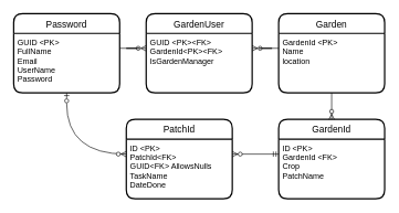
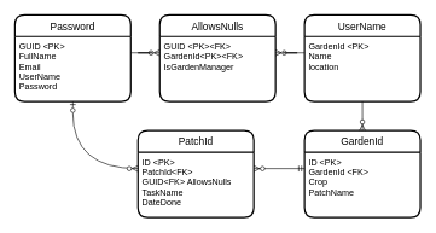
- <mxCell id="10" value="GardenUser" style="swimlane;childLayout=stackLayout;horizontal=1;startSize=30;horizontalStack=0;rounded=1;fontSize=14;fontStyle=0;strokeWidth=2;resizeParent=0;resizeLast=1;shadow=0;dashed=0;align=center;" vertex="1" parent="1"><mxGeometry x="220" y="20" width="160" height="120" as="geometry" /></mxCell>
+ <mxCell id="10" value="AllowsNulls" style="swimlane;childLayout=stackLayout;horizontal=1;startSize=30;horizontalStack=0;rounded=1;fontSize=14;fontStyle=0;strokeWidth=2;resizeParent=0;resizeLast=1;shadow=0;dashed=0;align=center;" vertex="1" parent="1"><mxGeometry x="220" y="20" width="160" height="120" as="geometry" /></mxCell>
- <mxCell id="8" value="Garden" style="swimlane;childLayout=stackLayout;horizontal=1;startSize=30;horizontalStack=0;rounded=1;fontSize=14;fontStyle=0;strokeWidth=2;resizeParent=0;resizeLast=1;shadow=0;dashed=0;align=center;" vertex="1" parent="1"><mxGeometry x="420" y="20" width="160" height="120" as="geometry" /></mxCell>
+ <mxCell id="8" value="UserName" style="swimlane;childLayout=stackLayout;horizontal=1;startSize=30;horizontalStack=0;rounded=1;fontSize=14;fontStyle=0;strokeWidth=2;resizeParent=0;resizeLast=1;shadow=0;dashed=0;align=center;" vertex="1" parent="1"><mxGeometry x="420" y="20" width="160" height="120" as="geometry" /></mxCell>
